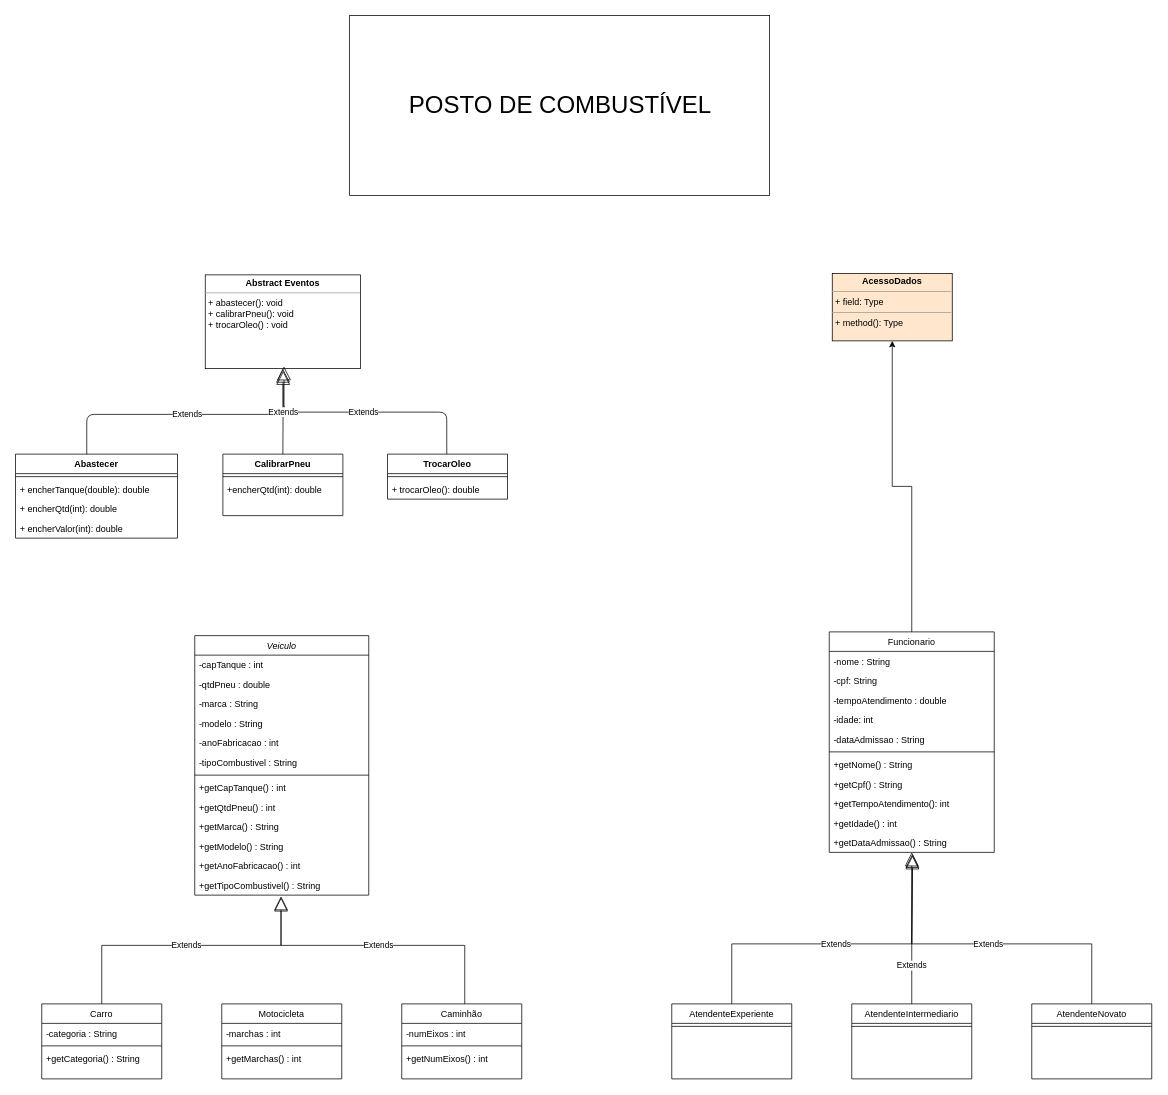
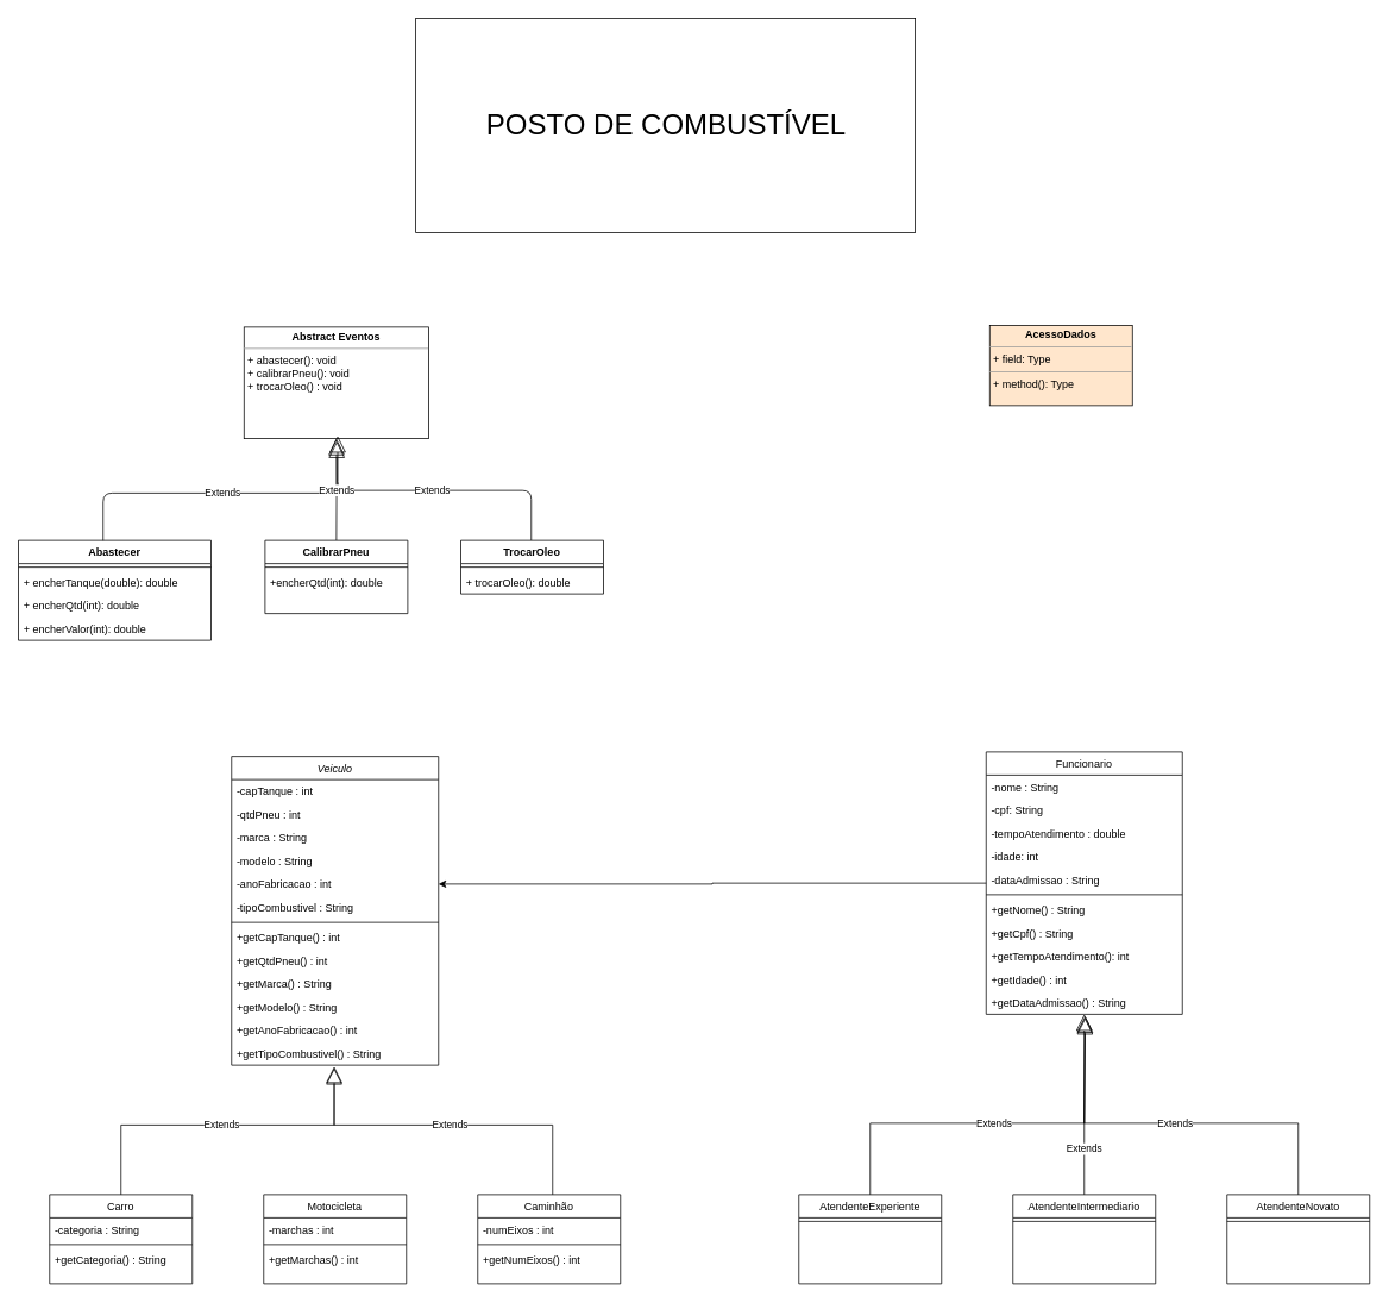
- <mxCell id="2" style="edgeStyle=orthogonalEdgeStyle;rounded=0;orthogonalLoop=1;jettySize=auto;html=1;" parent="1" source="40" target="68" edge="1"><mxGeometry relative="1" as="geometry" /></mxCell>
+ <mxCell id="2" style="edgeStyle=orthogonalEdgeStyle;rounded=0;orthogonalLoop=1;jettySize=auto;html=1;entryX=1;entryY=0.5;entryDx=0;entryDy=0;" parent="1" source="40" target="29" edge="1"><mxGeometry relative="1" as="geometry" /></mxCell>
- <mxCell id="26" value="-qtdPneu : double" style="text;align=left;verticalAlign=top;spacingLeft=4;spacingRight=4;overflow=hidden;rotatable=0;points=[[0,0.5],[1,0.5]];portConstraint=eastwest;rounded=0;shadow=0;html=0;" parent="24" vertex="1"><mxGeometry y="52" width="232" height="26" as="geometry" /></mxCell>
+ <mxCell id="26" value="-qtdPneu : int" style="text;align=left;verticalAlign=top;spacingLeft=4;spacingRight=4;overflow=hidden;rotatable=0;points=[[0,0.5],[1,0.5]];portConstraint=eastwest;rounded=0;shadow=0;html=0;" parent="24" vertex="1"><mxGeometry y="52" width="232" height="26" as="geometry" /></mxCell>
